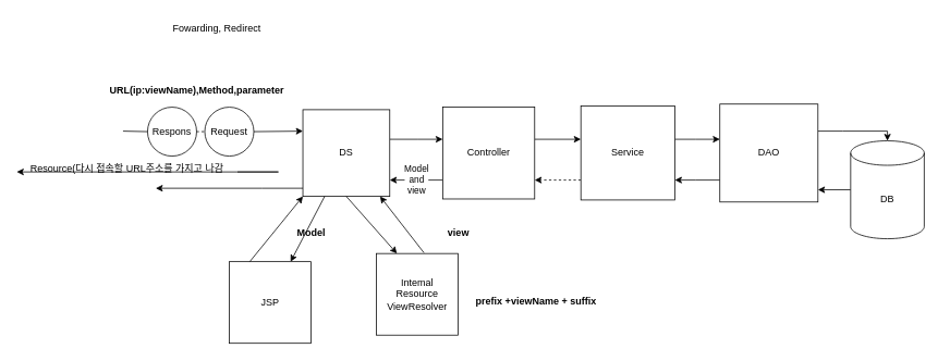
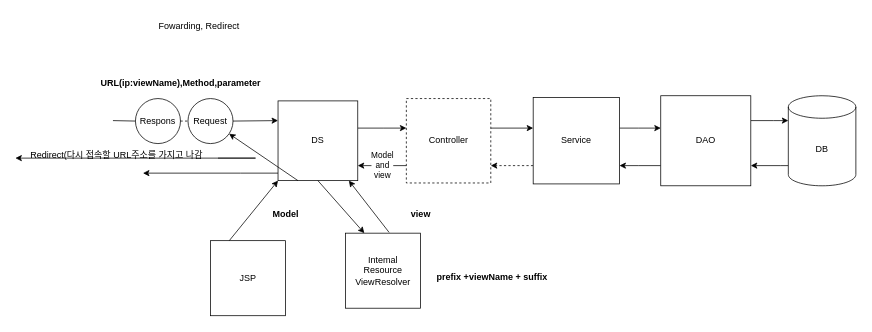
- <mxCell id="12" value="Controller" style="whiteSpace=wrap;html=1;aspect=fixed;" vertex="1" parent="1"><mxGeometry x="541" y="130.63" width="112.5" height="112.5" as="geometry" /></mxCell>
+ <mxCell id="12" value="Controller" style="whiteSpace=wrap;html=1;aspect=fixed;dashed=1;" vertex="1" parent="1"><mxGeometry x="541" y="130.63" width="112.5" height="112.5" as="geometry" /></mxCell>
- <mxCell id="33" value="Resource(다시 접속할 URL주소를 가지고 나감&lt;br&gt;" style="text;html=1;strokeColor=none;fillColor=none;align=center;verticalAlign=middle;whiteSpace=wrap;rounded=0;fontSize=12;" vertex="1" parent="1"><mxGeometry x="20" y="190.63" width="270" height="30" as="geometry" /></mxCell>
+ <mxCell id="33" value="Redirect(다시 접속할 URL주소를 가지고 나감&lt;br&gt;" style="text;html=1;strokeColor=none;fillColor=none;align=center;verticalAlign=middle;whiteSpace=wrap;rounded=0;fontSize=12;" vertex="1" parent="1"><mxGeometry x="20" y="190.63" width="270" height="30" as="geometry" /></mxCell>
- <mxCell id="3" value="DB" style="shape=cylinder3;whiteSpace=wrap;html=1;boundedLbl=1;backgroundOutline=1;size=15;" vertex="1" parent="1"><mxGeometry x="1040" y="171.88" width="90" height="120" as="geometry" /></mxCell>
+ <mxCell id="3" value="DB" style="shape=cylinder3;whiteSpace=wrap;html=1;boundedLbl=1;backgroundOutline=1;size=15;" vertex="1" parent="1"><mxGeometry x="1050" y="126.88" width="90" height="120" as="geometry" /></mxCell>
- <mxCell id="24" value="" style="endArrow=classic;html=1;rounded=0;fontSize=12;entryX=0.75;entryY=0;entryDx=0;entryDy=0;exitX=0.25;exitY=1;exitDx=0;exitDy=0;" edge="1" parent="1" source="17" target="13"><mxGeometry width="50" height="50" relative="1" as="geometry"><mxPoint x="290" y="290" as="sourcePoint" /><mxPoint x="340" y="240" as="targetPoint" /></mxGeometry></mxCell>
+ <mxCell id="24" value="" style="endArrow=classic;html=1;rounded=0;fontSize=12;exitX=0.25;exitY=1;exitDx=0;exitDy=0;" edge="1" parent="1" source="17" target="31"><mxGeometry width="50" height="50" relative="1" as="geometry"><mxPoint x="290" y="290" as="sourcePoint" /><mxPoint x="340" y="240" as="targetPoint" /></mxGeometry></mxCell>
